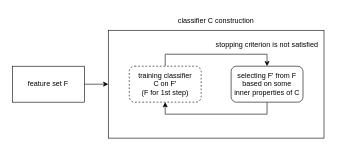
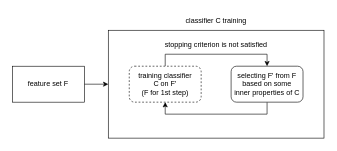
- <mxCell id="10" value="classifier C construction" style="text;html=1;strokeColor=none;fillColor=none;align=center;verticalAlign=middle;whiteSpace=wrap;rounded=0;" vertex="1" parent="1"><mxGeometry x="280" y="20" width="160" height="30" as="geometry" /></mxCell>
+ <mxCell id="10" value="classifier C training" style="text;html=1;strokeColor=none;fillColor=none;align=center;verticalAlign=middle;whiteSpace=wrap;rounded=0;" vertex="1" parent="1"><mxGeometry x="280" y="20" width="160" height="30" as="geometry" /></mxCell>
- <mxCell id="9" value="stopping criterion is not satisfied" style="text;html=1;strokeColor=none;fillColor=none;align=center;verticalAlign=middle;whiteSpace=wrap;rounded=0;" vertex="1" parent="1"><mxGeometry x="355" y="60" width="180" height="30" as="geometry" /></mxCell>
+ <mxCell id="9" value="stopping criterion is not satisfied" style="text;html=1;strokeColor=none;fillColor=none;align=center;verticalAlign=middle;whiteSpace=wrap;rounded=0;" vertex="1" parent="1"><mxGeometry x="270" y="60" width="180" height="30" as="geometry" /></mxCell>
